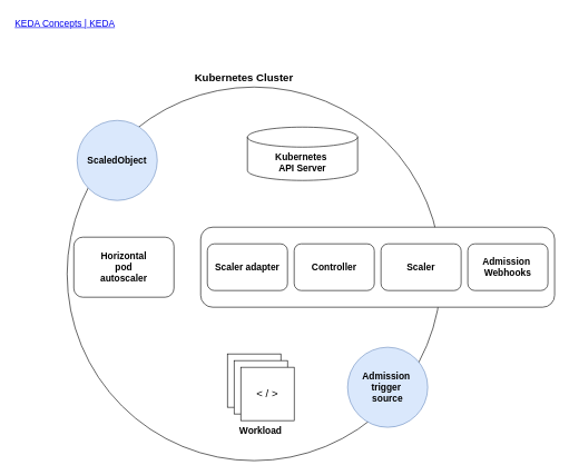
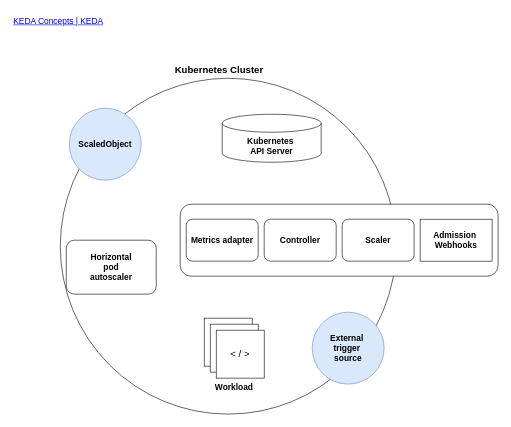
- <mxCell id="8" value="&lt;font style=&quot;font-size: 14px;&quot;&gt;&lt;b&gt;Horizontal&lt;br&gt;pod&lt;br&gt;autoscaler&lt;/b&gt;&lt;/font&gt;" style="rounded=1;whiteSpace=wrap;html=1;" vertex="1" parent="1"><mxGeometry x="110" y="355" width="150" height="90" as="geometry" /></mxCell>
+ <mxCell id="8" value="&lt;font style=&quot;font-size: 14px;&quot;&gt;&lt;b&gt;Horizontal&lt;br&gt;pod&lt;br&gt;autoscaler&lt;/b&gt;&lt;/font&gt;" style="rounded=1;whiteSpace=wrap;html=1;" vertex="1" parent="1"><mxGeometry x="110" y="400" width="150" height="90" as="geometry" /></mxCell>
- <mxCell id="9" value="&lt;b&gt;&lt;font style=&quot;font-size: 14px;&quot;&gt;Scaler adapter&lt;/font&gt;&lt;/b&gt;" style="rounded=1;whiteSpace=wrap;html=1;" vertex="1" parent="1"><mxGeometry x="310" y="365" width="120" height="70" as="geometry" /></mxCell>
+ <mxCell id="9" value="&lt;b&gt;&lt;font style=&quot;font-size: 14px;&quot;&gt;Metrics adapter&lt;/font&gt;&lt;/b&gt;" style="rounded=1;whiteSpace=wrap;html=1;" vertex="1" parent="1"><mxGeometry x="310" y="365" width="120" height="70" as="geometry" /></mxCell>
- <mxCell id="12" value="&lt;b&gt;&lt;font style=&quot;font-size: 14px;&quot;&gt;Admission&amp;nbsp;&lt;br&gt;Webhooks&lt;/font&gt;&lt;/b&gt;" style="rounded=1;whiteSpace=wrap;html=1;" vertex="1" parent="1"><mxGeometry x="700" y="365" width="120" height="70" as="geometry" /></mxCell>
+ <mxCell id="12" value="&lt;b&gt;&lt;font style=&quot;font-size: 14px;&quot;&gt;Admission&amp;nbsp;&lt;br&gt;Webhooks&lt;/font&gt;&lt;/b&gt;" style="whiteSpace=wrap;html=1;rounded=0;" vertex="1" parent="1"><mxGeometry x="700" y="365" width="120" height="70" as="geometry" /></mxCell>
- <mxCell id="16" value="&lt;div align=&quot;center&quot;&gt;&lt;b&gt;&lt;font style=&quot;font-size: 14px;&quot;&gt;Admission&amp;nbsp;&lt;/font&gt;&lt;/b&gt;&lt;/div&gt;&lt;div align=&quot;center&quot;&gt;&lt;b&gt;&lt;font style=&quot;font-size: 14px;&quot;&gt;trigger&amp;nbsp;&lt;/font&gt;&lt;/b&gt;&lt;/div&gt;&lt;div align=&quot;center&quot;&gt;&lt;b&gt;&lt;font style=&quot;font-size: 14px;&quot;&gt;source&lt;/font&gt;&lt;/b&gt;&lt;/div&gt;" style="ellipse;whiteSpace=wrap;html=1;aspect=fixed;fillColor=#dae8fc;strokeColor=#6c8ebf;align=center;" vertex="1" parent="1"><mxGeometry x="520" y="520" width="120" height="120" as="geometry" /></mxCell>
+ <mxCell id="16" value="&lt;div align=&quot;center&quot;&gt;&lt;b&gt;&lt;font style=&quot;font-size: 14px;&quot;&gt;External&amp;nbsp;&lt;/font&gt;&lt;/b&gt;&lt;/div&gt;&lt;div align=&quot;center&quot;&gt;&lt;b&gt;&lt;font style=&quot;font-size: 14px;&quot;&gt;trigger&amp;nbsp;&lt;/font&gt;&lt;/b&gt;&lt;/div&gt;&lt;div align=&quot;center&quot;&gt;&lt;b&gt;&lt;font style=&quot;font-size: 14px;&quot;&gt;source&lt;/font&gt;&lt;/b&gt;&lt;/div&gt;" style="ellipse;whiteSpace=wrap;html=1;aspect=fixed;fillColor=#dae8fc;strokeColor=#6c8ebf;align=center;" vertex="1" parent="1"><mxGeometry x="520" y="520" width="120" height="120" as="geometry" /></mxCell>
